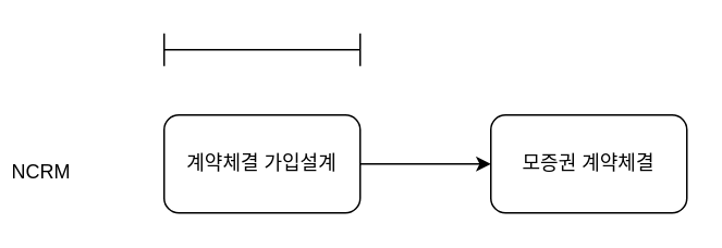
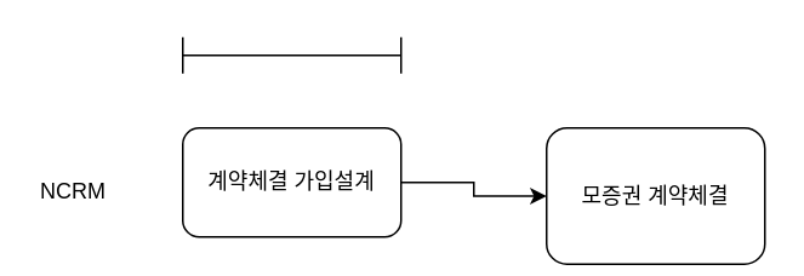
- <mxCell id="5" value="모증권 계약체결" style="whiteSpace=wrap;html=1;rounded=1;" vertex="1" parent="1"><mxGeometry x="300" y="70" width="120" height="60" as="geometry" /></mxCell>
+ <mxCell id="5" value="모증권 계약체결" style="whiteSpace=wrap;html=1;rounded=1;" vertex="1" parent="1"><mxGeometry x="300" y="70" width="120" height="75" as="geometry" /></mxCell>
- <mxCell id="6" value="NCRM" style="text;html=1;strokeColor=none;fillColor=none;align=left;verticalAlign=middle;whiteSpace=wrap;rounded=0;" vertex="1" parent="1"><mxGeometry x="5" y="90" width="60" height="30" as="geometry" /></mxCell>
+ <mxCell id="6" value="NCRM" style="text;html=1;strokeColor=none;fillColor=none;align=left;verticalAlign=middle;whiteSpace=wrap;rounded=0;" vertex="1" parent="1"><mxGeometry x="20" y="90" width="60" height="30" as="geometry" /></mxCell>
